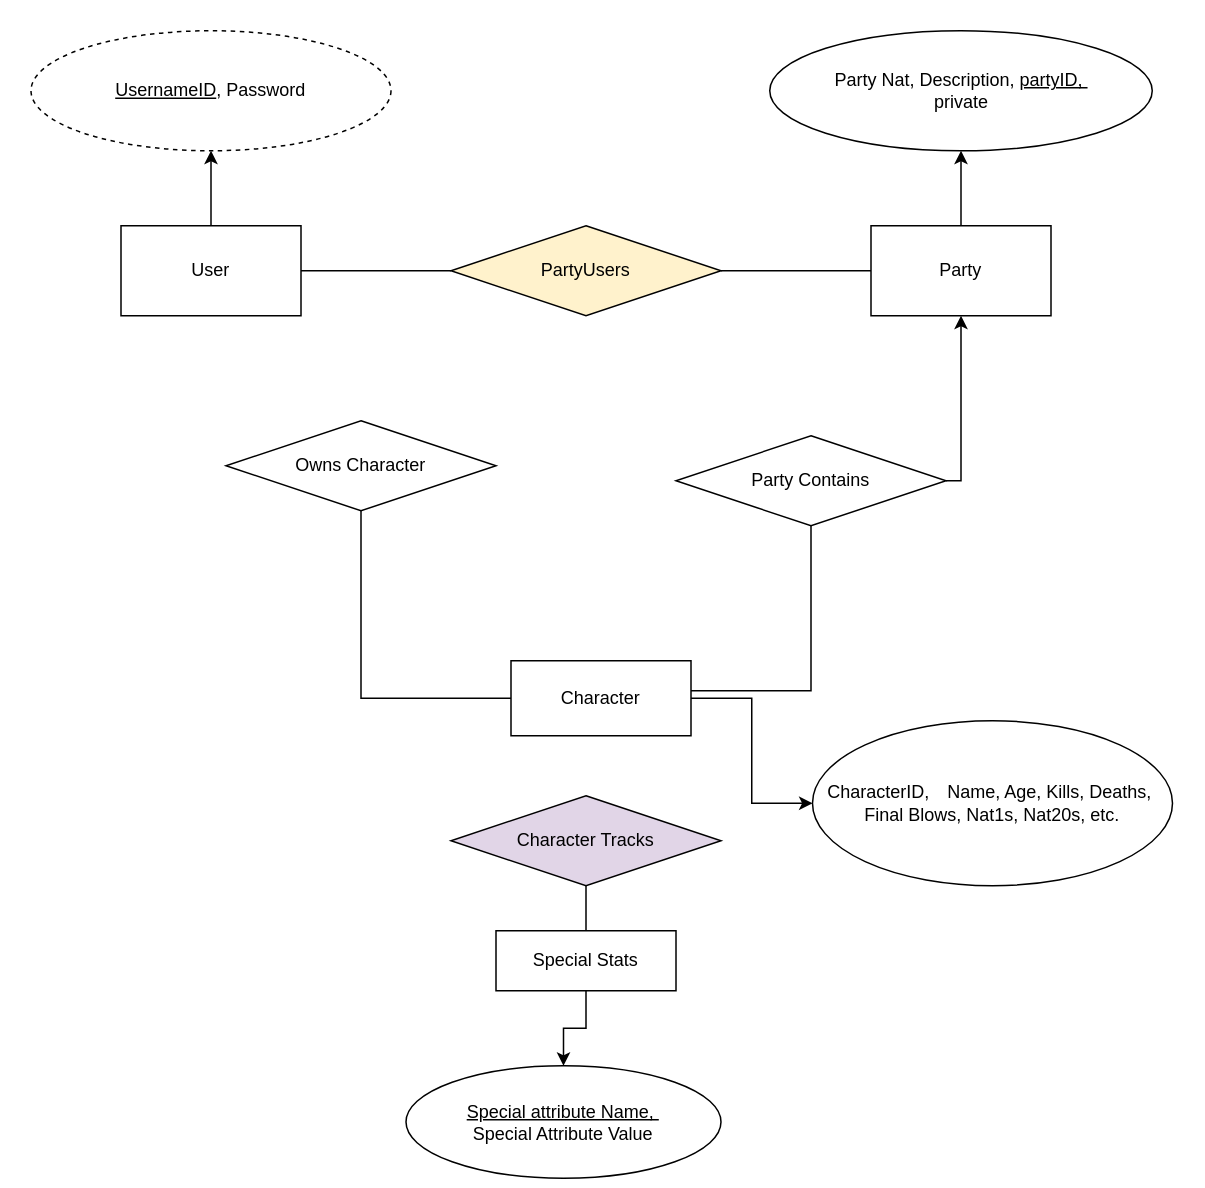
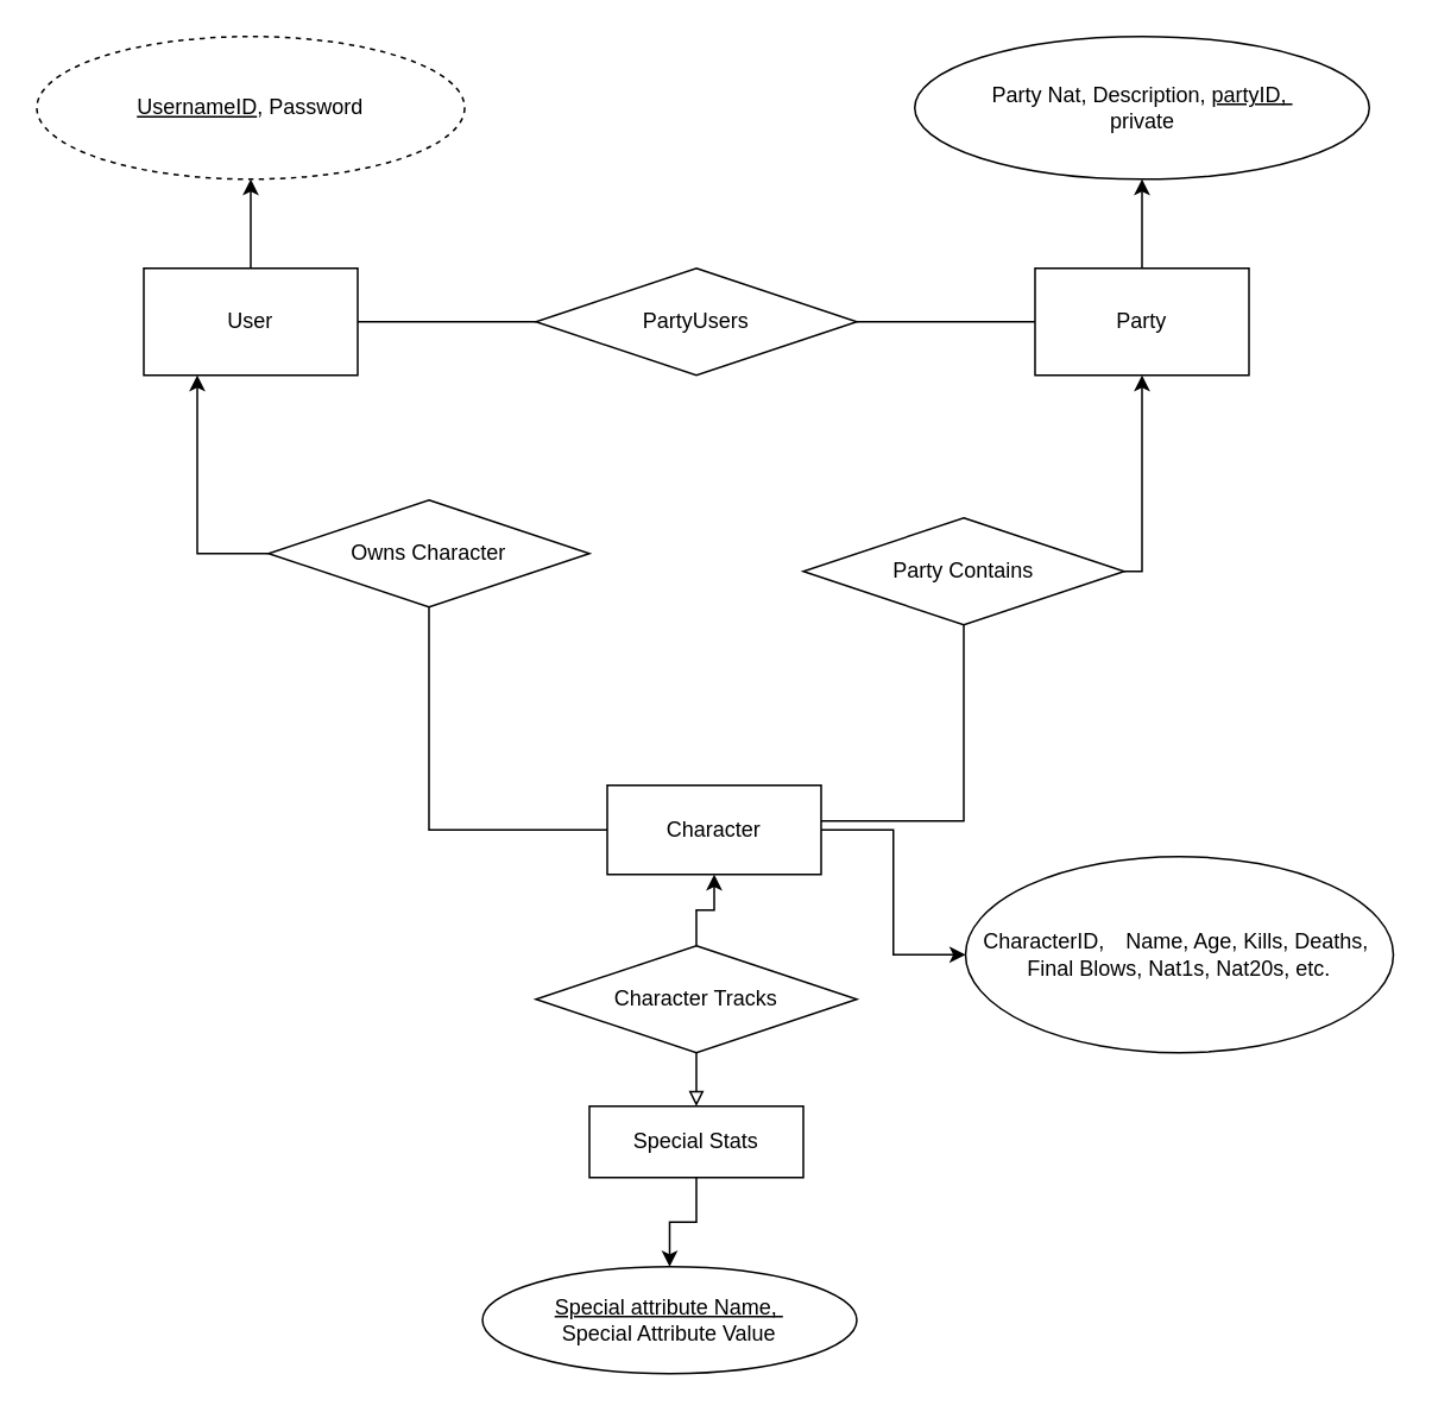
- <mxCell id="19" value="PartyUsers" style="rhombus;whiteSpace=wrap;html=1;fillColor=#fff2cc;" vertex="1" parent="1"><mxGeometry x="300" y="150" width="180" height="60" as="geometry" /></mxCell>
+ <mxCell id="19" value="PartyUsers" style="rhombus;whiteSpace=wrap;html=1;" vertex="1" parent="1"><mxGeometry x="300" y="150" width="180" height="60" as="geometry" /></mxCell>
+ <mxCell id="20" style="edgeStyle=orthogonalEdgeStyle;rounded=0;orthogonalLoop=1;jettySize=auto;html=1;entryX=0.25;entryY=1;entryDx=0;entryDy=0;endArrow=classic;endFill=1;" edge="1" parent="1" source="21" target="3"><mxGeometry relative="1" as="geometry"><Array as="points"><mxPoint x="110" y="310" /></Array></mxGeometry></mxCell>
+ <mxCell id="13" style="edgeStyle=orthogonalEdgeStyle;rounded=0;orthogonalLoop=1;jettySize=auto;html=1;entryX=0.5;entryY=1;entryDx=0;entryDy=0;" edge="1" parent="1" source="14" target="9"><mxGeometry relative="1" as="geometry" /></mxCell>
- <mxCell id="14" value="Character Tracks" style="rhombus;whiteSpace=wrap;html=1;fillColor=#e1d5e7;" vertex="1" parent="1"><mxGeometry x="300" y="530" width="180" height="60" as="geometry" /></mxCell>
+ <mxCell id="14" value="Character Tracks" style="rhombus;whiteSpace=wrap;html=1;" vertex="1" parent="1"><mxGeometry x="300" y="530" width="180" height="60" as="geometry" /></mxCell>
- <mxCell id="12" style="edgeStyle=orthogonalEdgeStyle;rounded=0;orthogonalLoop=1;jettySize=auto;html=1;endArrow=none;endFill=0;" edge="1" parent="1" source="14" target="11"><mxGeometry relative="1" as="geometry" /></mxCell>
+ <mxCell id="12" style="edgeStyle=orthogonalEdgeStyle;rounded=0;orthogonalLoop=1;jettySize=auto;html=1;endArrow=block;endFill=0;" edge="1" parent="1" source="14" target="11"><mxGeometry relative="1" as="geometry" /></mxCell>
- <mxCell id="25" value="&lt;u&gt;Special attribute Name,&amp;nbsp;&lt;br&gt;&lt;/u&gt;Special Attribute Value" style="ellipse;whiteSpace=wrap;html=1;rounded=0;" vertex="1" parent="1"><mxGeometry x="270" y="710" width="210" height="75" as="geometry" /></mxCell>
+ <mxCell id="25" value="&lt;u&gt;Special attribute Name,&amp;nbsp;&lt;br&gt;&lt;/u&gt;Special Attribute Value" style="ellipse;whiteSpace=wrap;html=1;rounded=0;" vertex="1" parent="1"><mxGeometry x="270" y="710" width="210" height="60" as="geometry" /></mxCell>
